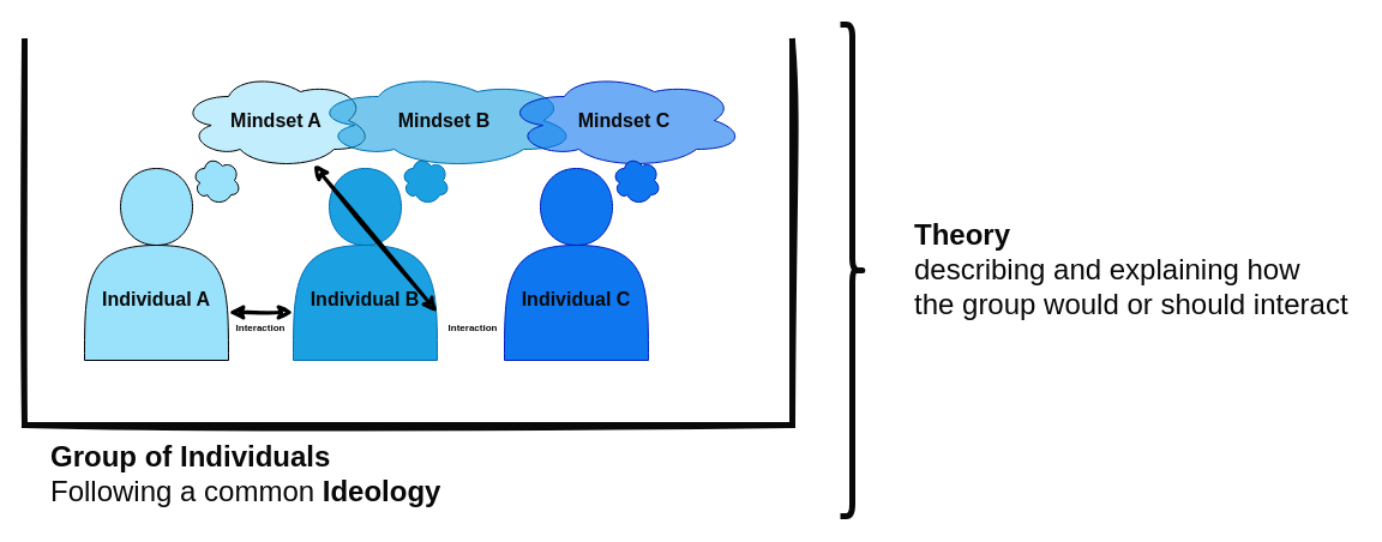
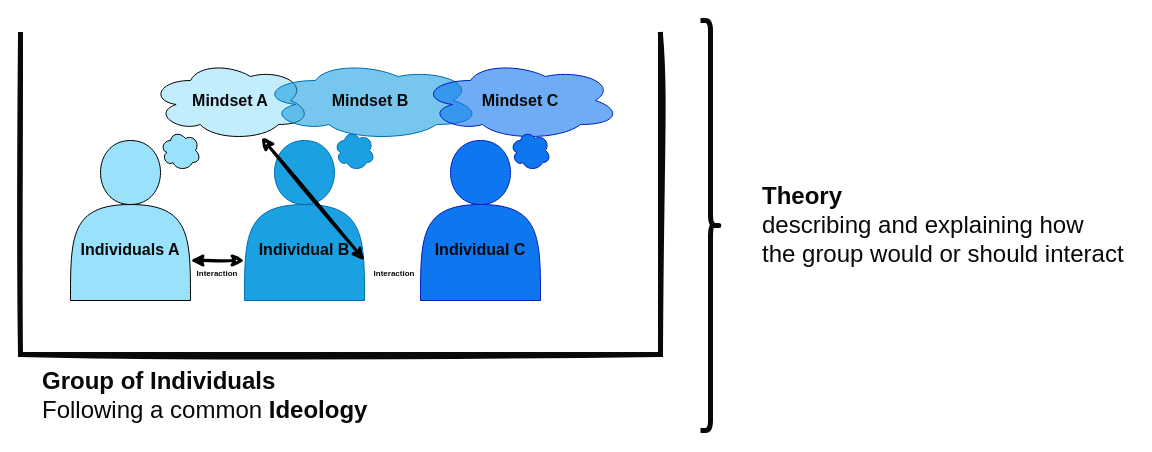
- <mxCell id="6" value="&lt;br style=&quot;font-size: 16px;&quot;&gt;&lt;br style=&quot;font-size: 16px;&quot;&gt;&lt;br style=&quot;font-size: 16px;&quot;&gt;Individual A" style="shape=actor;whiteSpace=wrap;html=1;fontSize=16;fontColor=#0A0909;fillColor=#9AE2FC;gradientColor=none;fontStyle=1;fontFamily=Helvetica;" parent="1" vertex="1"><mxGeometry x="70" y="140" width="120" height="160" as="geometry" /></mxCell>
+ <mxCell id="6" value="&lt;br style=&quot;font-size: 16px;&quot;&gt;&lt;br style=&quot;font-size: 16px;&quot;&gt;&lt;br style=&quot;font-size: 16px;&quot;&gt;Individuals A" style="shape=actor;whiteSpace=wrap;html=1;fontSize=16;fontColor=#0A0909;fillColor=#9AE2FC;gradientColor=none;fontStyle=1;fontFamily=Helvetica;" parent="1" vertex="1"><mxGeometry x="70" y="140" width="120" height="160" as="geometry" /></mxCell>
